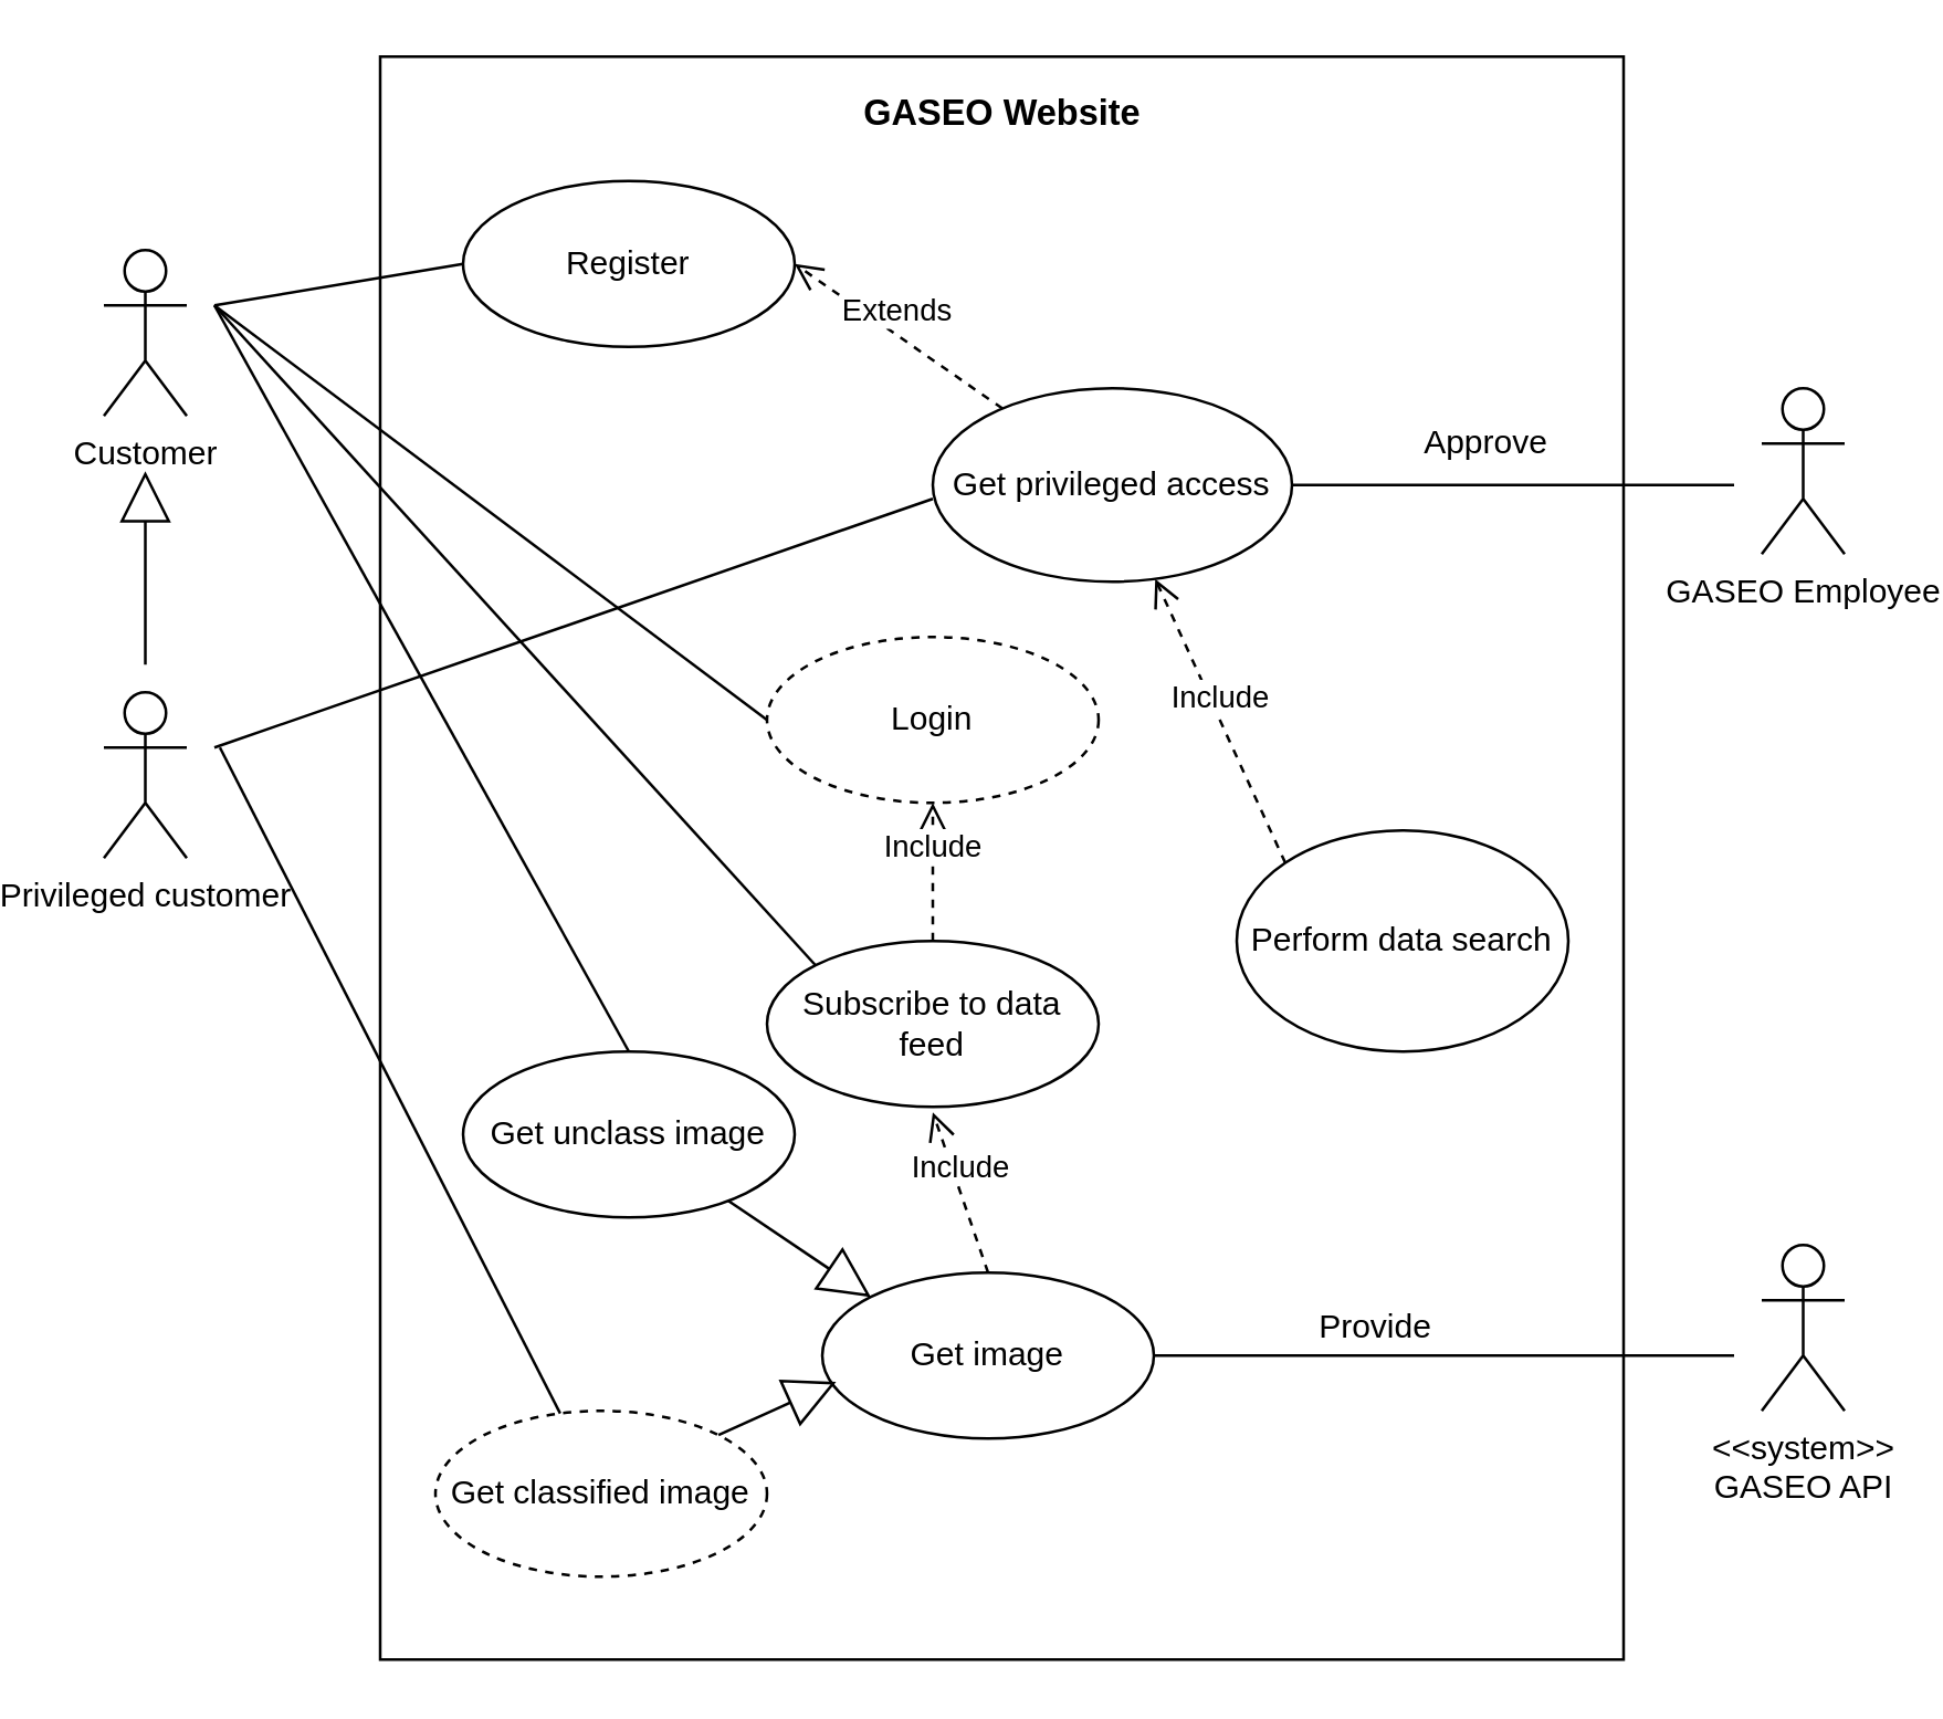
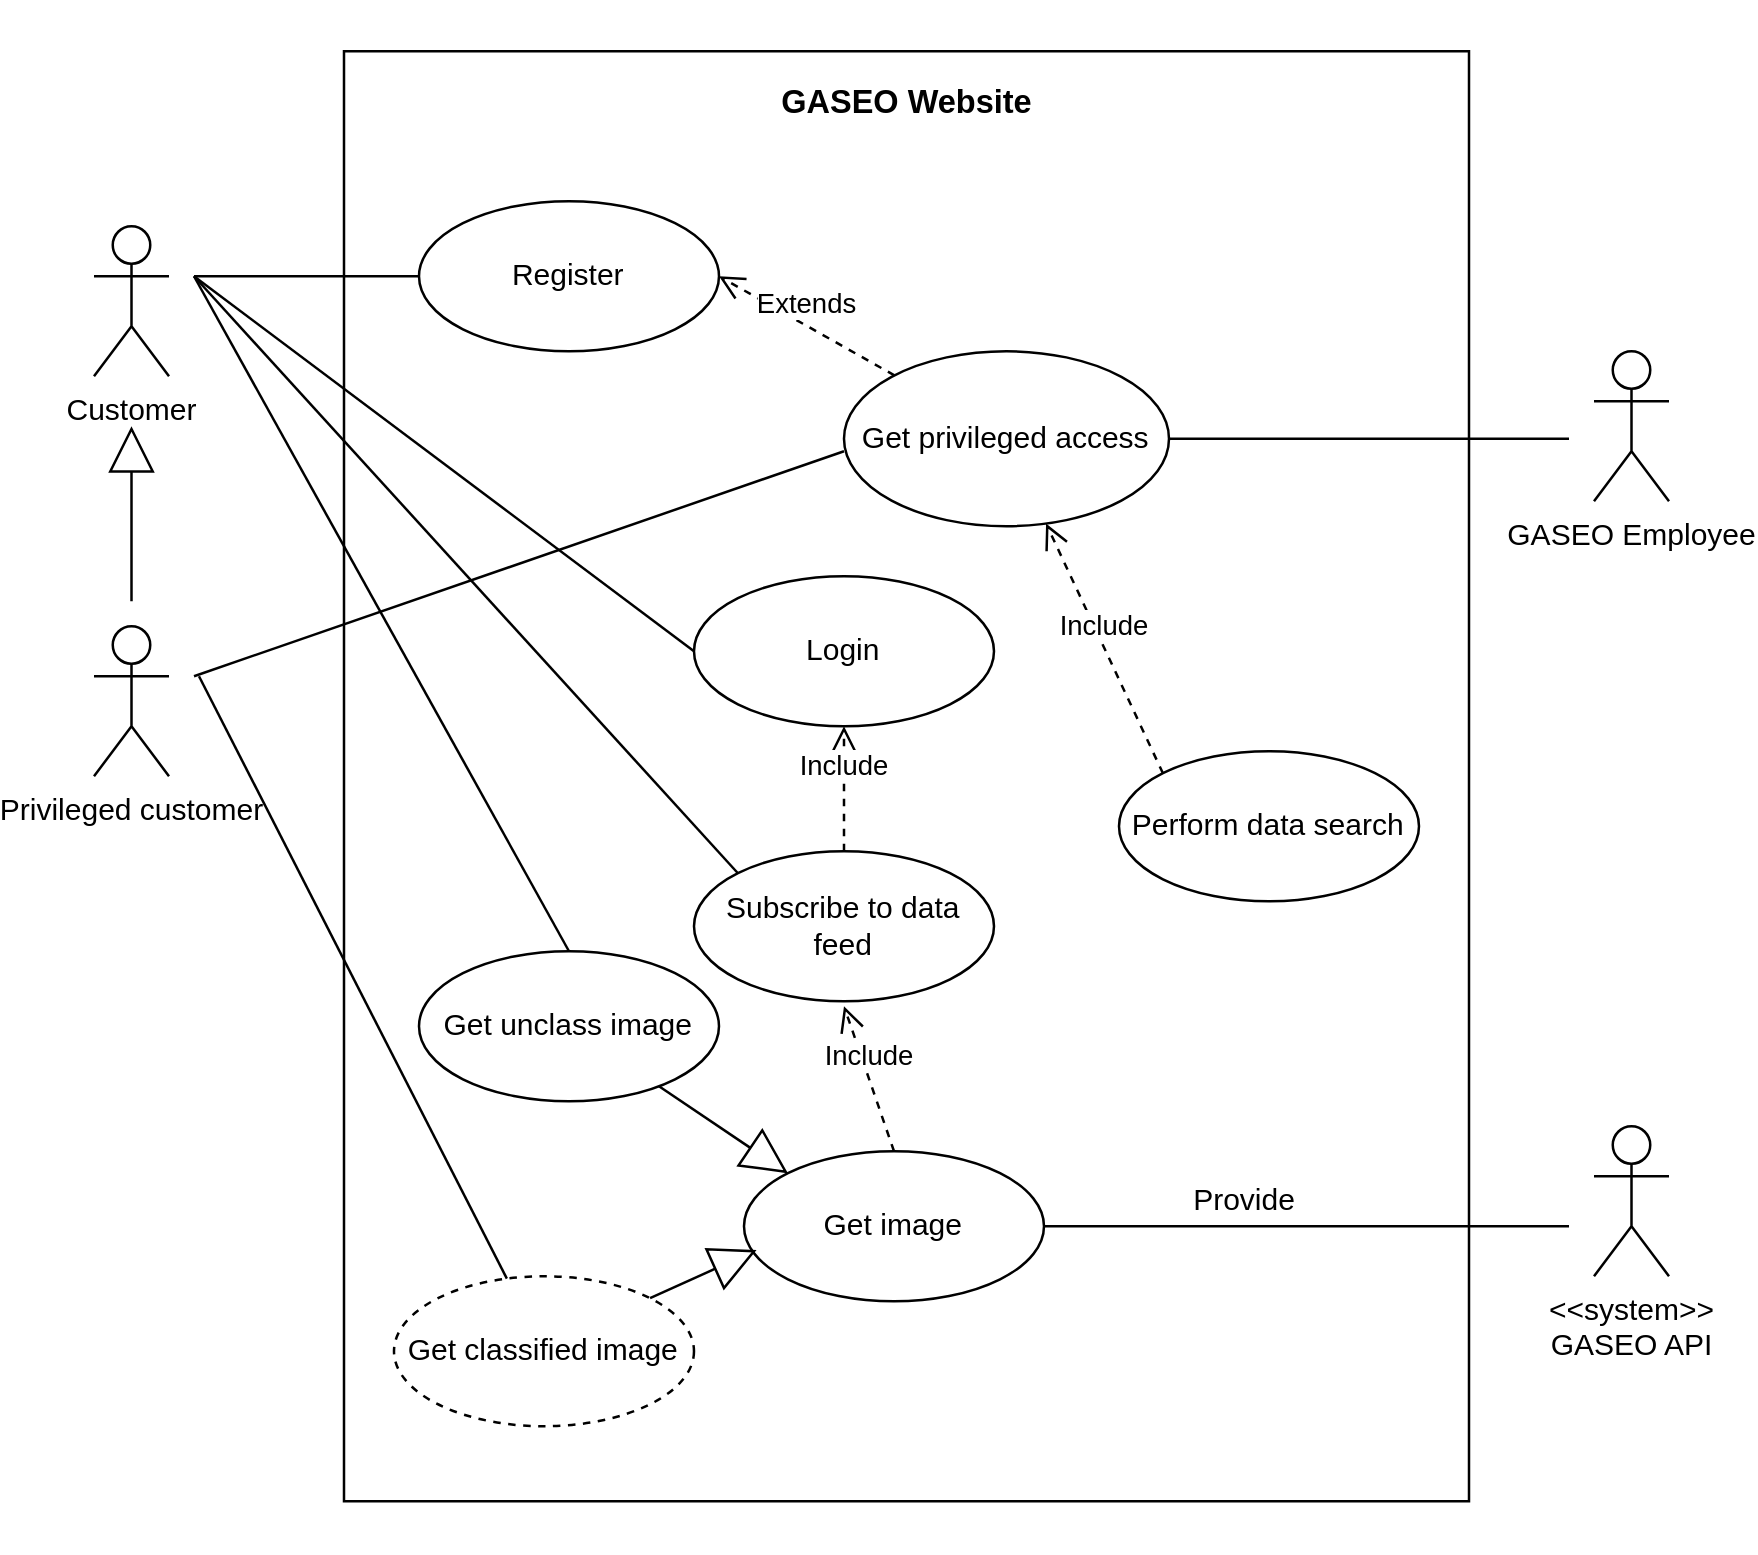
- <mxCell id="5" value="Register" style="ellipse;whiteSpace=wrap;html=1;" parent="1" vertex="1"><mxGeometry x="150" y="65" width="120" height="60" as="geometry" /></mxCell>
+ <mxCell id="5" value="Register" style="ellipse;whiteSpace=wrap;html=1;" parent="1" vertex="1"><mxGeometry x="150" y="80" width="120" height="60" as="geometry" /></mxCell>
- <mxCell id="16" value="Approve" style="text;html=1;align=center;verticalAlign=middle;resizable=0;points=[];autosize=1;" vertex="1" parent="1"><mxGeometry x="490" y="150" width="60" height="20" as="geometry" /></mxCell>
- <mxCell id="6" value="Login" style="ellipse;whiteSpace=wrap;html=1;dashed=1;" parent="1" vertex="1"><mxGeometry x="260" y="230" width="120" height="60" as="geometry" /></mxCell>
+ <mxCell id="6" value="Login" style="ellipse;whiteSpace=wrap;html=1;" parent="1" vertex="1"><mxGeometry x="260" y="230" width="120" height="60" as="geometry" /></mxCell>
- <mxCell id="17" value="Perform data search" style="ellipse;whiteSpace=wrap;html=1;" vertex="1" parent="1"><mxGeometry x="430" y="300" width="120" height="80" as="geometry" /></mxCell>
+ <mxCell id="17" value="Perform data search" style="ellipse;whiteSpace=wrap;html=1;" vertex="1" parent="1"><mxGeometry x="430" y="300" width="120" height="60" as="geometry" /></mxCell>
